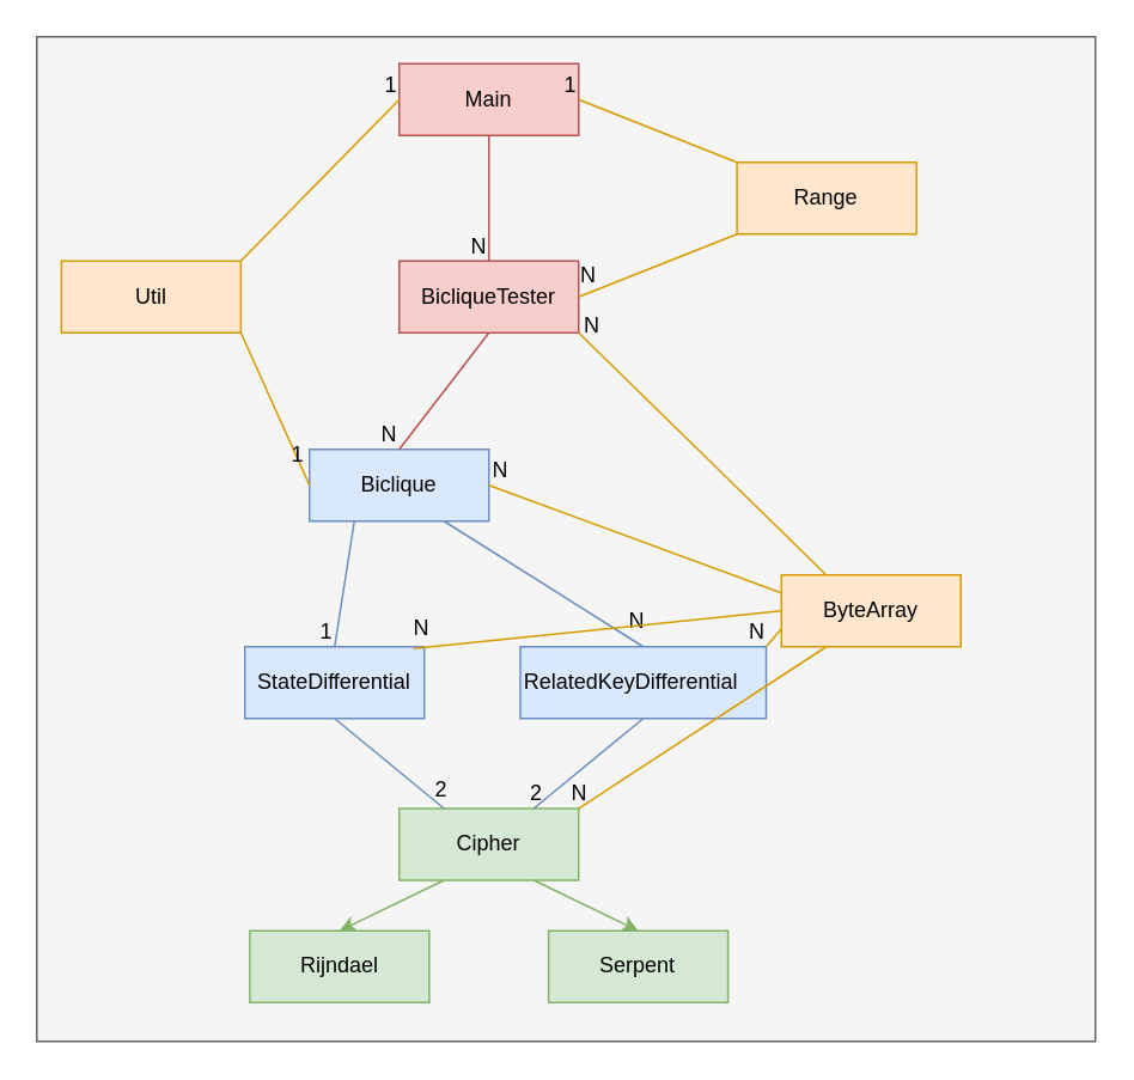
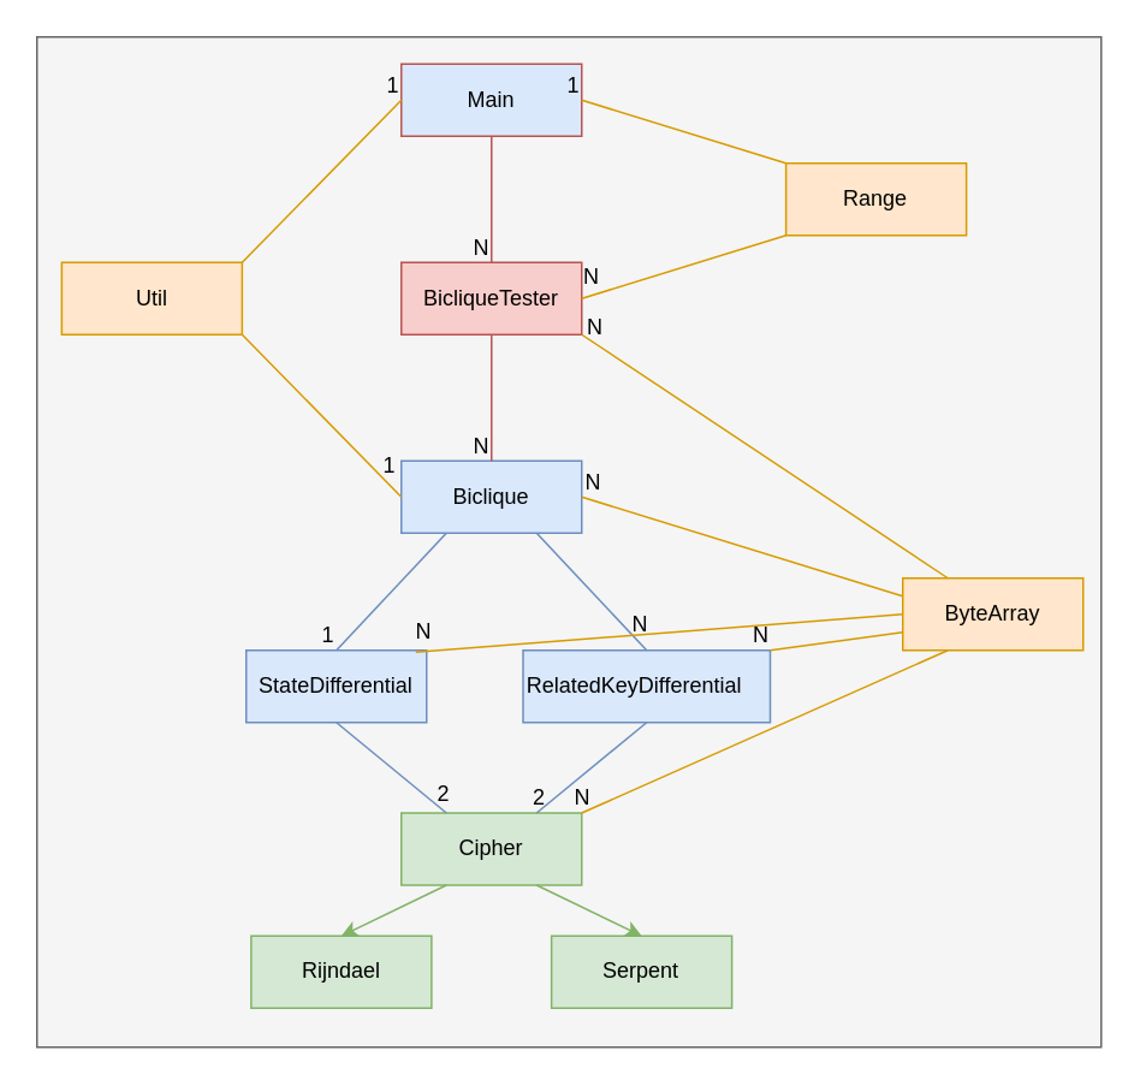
- <mxCell id="18" value="Main" style="whiteSpace=wrap;html=1;align=center;fillColor=#f8cecc;strokeColor=#b85450;" parent="1" vertex="1"><mxGeometry x="222" y="35" width="100" height="40" as="geometry" /></mxCell>
+ <mxCell id="18" value="Main" style="whiteSpace=wrap;html=1;align=center;fillColor=#dae8fc;strokeColor=#b85450;" parent="1" vertex="1"><mxGeometry x="222" y="35" width="100" height="40" as="geometry" /></mxCell>
- <mxCell id="31" value="Range" style="whiteSpace=wrap;html=1;align=center;fillColor=#ffe6cc;strokeColor=#d79b00;" parent="1" vertex="1"><mxGeometry x="410.25" y="90" width="100" height="40" as="geometry" /></mxCell>
+ <mxCell id="31" value="Range" style="whiteSpace=wrap;html=1;align=center;fillColor=#ffe6cc;strokeColor=#d79b00;" parent="1" vertex="1"><mxGeometry x="435.25" y="90" width="100" height="40" as="geometry" /></mxCell>
- <mxCell id="8" value="Biclique" style="whiteSpace=wrap;html=1;align=center;fillColor=#dae8fc;strokeColor=#6c8ebf;" parent="1" vertex="1"><mxGeometry x="172" y="250" width="100" height="40" as="geometry" /></mxCell>
+ <mxCell id="8" value="Biclique" style="whiteSpace=wrap;html=1;align=center;fillColor=#dae8fc;strokeColor=#6c8ebf;" parent="1" vertex="1"><mxGeometry x="222" y="255" width="100" height="40" as="geometry" /></mxCell>
- <mxCell id="5" value="ByteArray" style="whiteSpace=wrap;html=1;align=center;fillColor=#ffe6cc;strokeColor=#d79b00;" parent="1" vertex="1"><mxGeometry x="435" y="320" width="100" height="40" as="geometry" /></mxCell>
+ <mxCell id="5" value="ByteArray" style="whiteSpace=wrap;html=1;align=center;fillColor=#ffe6cc;strokeColor=#d79b00;" parent="1" vertex="1"><mxGeometry x="500" y="320" width="100" height="40" as="geometry" /></mxCell>
